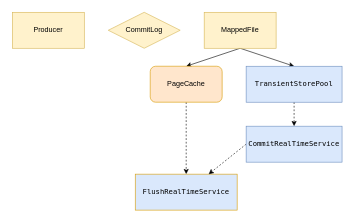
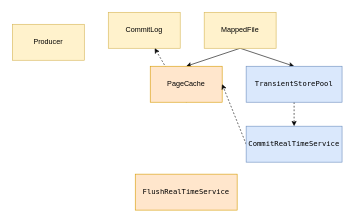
- <mxCell id="2" value="Producer" style="rounded=0;whiteSpace=wrap;html=1;fillColor=#fff2cc;strokeColor=#d6b656;" vertex="1" parent="1"><mxGeometry x="20" y="20" width="120" height="60" as="geometry" /></mxCell>
+ <mxCell id="2" value="Producer" style="rounded=0;whiteSpace=wrap;html=1;fillColor=#fff2cc;strokeColor=#d6b656;" vertex="1" parent="1"><mxGeometry x="20" y="40" width="120" height="60" as="geometry" /></mxCell>
- <mxCell id="3" value="CommitLog" style="rhombus;whiteSpace=wrap;html=1;fillColor=#fff2cc;strokeColor=#d6b656;" vertex="1" parent="1"><mxGeometry x="180" y="20" width="120" height="60" as="geometry" /></mxCell>
+ <mxCell id="3" value="CommitLog" style="rounded=0;whiteSpace=wrap;html=1;fillColor=#fff2cc;strokeColor=#d6b656;" vertex="1" parent="1"><mxGeometry x="180" y="20" width="120" height="60" as="geometry" /></mxCell>
- <mxCell id="8" value="PageCache" style="whiteSpace=wrap;html=1;fillColor=#ffe6cc;strokeColor=#d79b00;rounded=1;" vertex="1" parent="1"><mxGeometry x="250" y="110" width="120" height="60" as="geometry" /></mxCell>
+ <mxCell id="8" value="PageCache" style="rounded=0;whiteSpace=wrap;html=1;fillColor=#ffe6cc;strokeColor=#d79b00;" vertex="1" parent="1"><mxGeometry x="250" y="110" width="120" height="60" as="geometry" /></mxCell>
- <mxCell id="12" style="edgeStyle=none;rounded=0;orthogonalLoop=1;jettySize=auto;html=1;exitX=0;exitY=0.5;exitDx=0;exitDy=0;dashed=1;" edge="1" parent="1" source="13" target="11"><mxGeometry relative="1" as="geometry" /></mxCell>
+ <mxCell id="12" style="edgeStyle=none;rounded=0;orthogonalLoop=1;jettySize=auto;html=1;exitX=0;exitY=0.5;exitDx=0;exitDy=0;entryX=1;entryY=0.5;entryDx=0;entryDy=0;dashed=1;" edge="1" parent="1" source="13" target="8"><mxGeometry relative="1" as="geometry" /></mxCell>
- <mxCell id="7" style="edgeStyle=none;rounded=0;orthogonalLoop=1;jettySize=auto;html=1;exitX=0.5;exitY=1;exitDx=0;exitDy=0;entryX=0.5;entryY=0;entryDx=0;entryDy=0;dashed=1;" edge="1" parent="1" source="8" target="11"><mxGeometry relative="1" as="geometry" /></mxCell>
+ <mxCell id="7" style="edgeStyle=none;rounded=0;orthogonalLoop=1;jettySize=auto;html=1;exitX=0.5;exitY=1;exitDx=0;exitDy=0;dashed=1;" edge="1" parent="1" source="8" target="3"><mxGeometry relative="1" as="geometry" /></mxCell>
- <mxCell id="11" value="&lt;pre&gt;FlushRealTimeService&lt;/pre&gt;" style="rounded=0;whiteSpace=wrap;html=1;fillColor=#dae8fc;strokeColor=#d79b00;" vertex="1" parent="1"><mxGeometry x="225" y="290" width="170" height="60" as="geometry" /></mxCell>
+ <mxCell id="11" value="&lt;pre&gt;FlushRealTimeService&lt;/pre&gt;" style="rounded=0;whiteSpace=wrap;html=1;fillColor=#ffe6cc;strokeColor=#d79b00;" vertex="1" parent="1"><mxGeometry x="225" y="290" width="170" height="60" as="geometry" /></mxCell>
